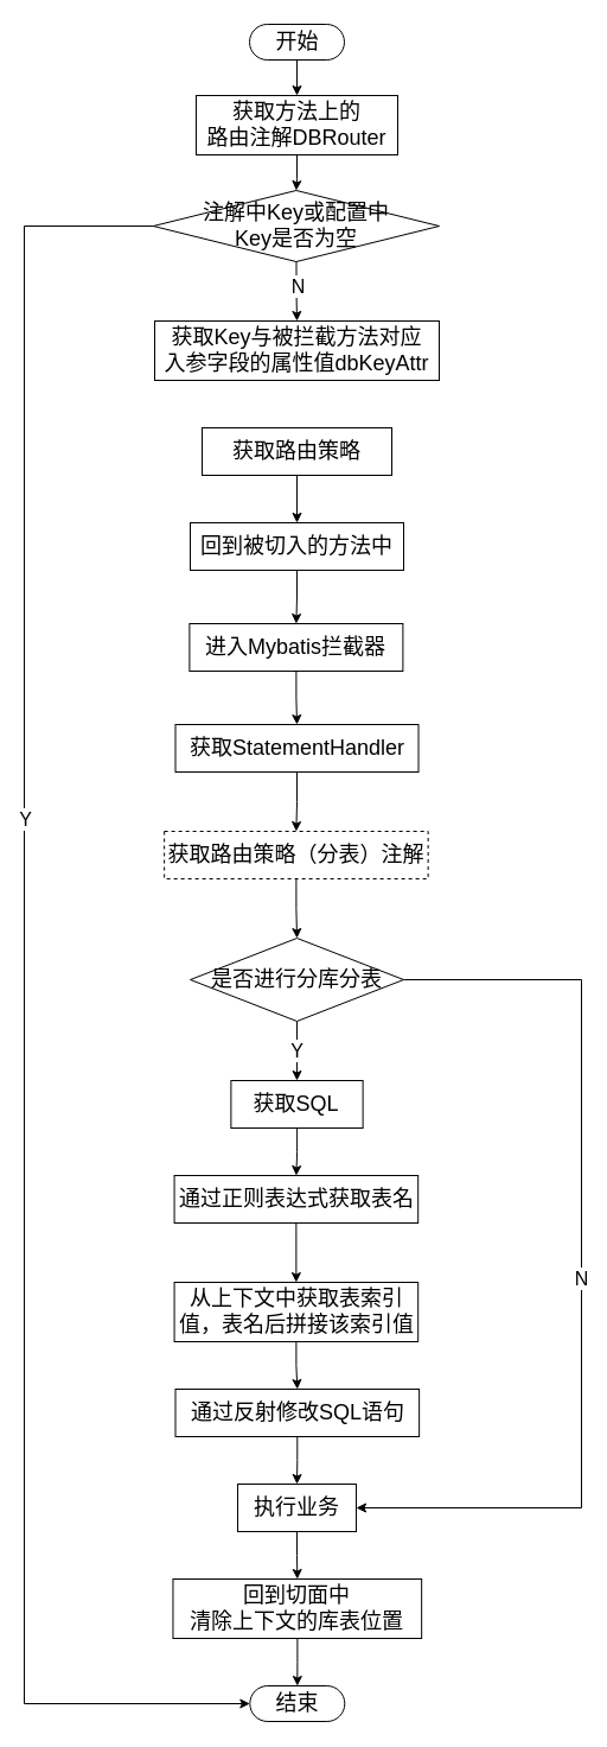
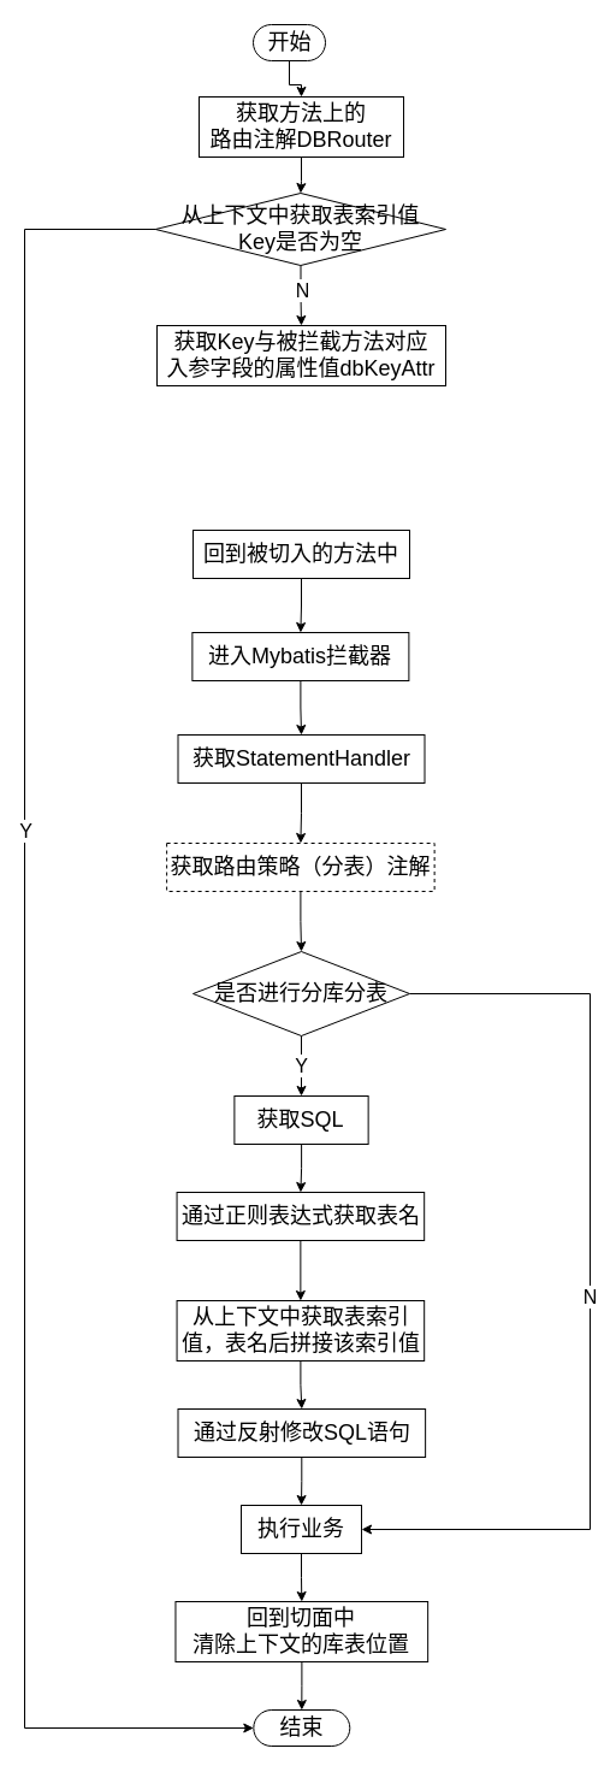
- <mxCell id="3" value="&lt;font style=&quot;font-size: 18px&quot;&gt;开始&lt;/font&gt;" style="html=1;dashed=0;whitespace=wrap;shape=mxgraph.dfd.start" vertex="1" parent="1"><mxGeometry x="210" y="20" width="80" height="30" as="geometry" /></mxCell>
+ <mxCell id="3" value="&lt;font style=&quot;font-size: 18px&quot;&gt;开始&lt;/font&gt;" style="html=1;dashed=0;whitespace=wrap;shape=mxgraph.dfd.start" vertex="1" parent="1"><mxGeometry x="210" y="20" width="60" height="30" as="geometry" /></mxCell>
- <mxCell id="10" value="&lt;font style=&quot;font-size: 18px&quot;&gt;注解中Key或配置中&lt;br&gt;Key是否为空&lt;/font&gt;" style="rhombus;whiteSpace=wrap;html=1;" vertex="1" parent="1"><mxGeometry x="128.75" y="160" width="241.25" height="60" as="geometry" /></mxCell>
+ <mxCell id="10" value="&lt;font style=&quot;font-size: 18px&quot;&gt;从上下文中获取表索引值&lt;br&gt;Key是否为空&lt;/font&gt;" style="rhombus;whiteSpace=wrap;html=1;" vertex="1" parent="1"><mxGeometry x="128.75" y="160" width="241.25" height="60" as="geometry" /></mxCell>
- <mxCell id="13" value="&lt;font style=&quot;font-size: 18px&quot;&gt;获取路由策略&lt;/font&gt;" style="whiteSpace=wrap;html=1;" vertex="1" parent="1"><mxGeometry x="170" y="360" width="160" height="40" as="geometry" /></mxCell>
- <mxCell id="12" style="edgeStyle=orthogonalEdgeStyle;rounded=0;orthogonalLoop=1;jettySize=auto;html=1;" edge="1" parent="1" source="13" target="15"><mxGeometry relative="1" as="geometry" /></mxCell>
